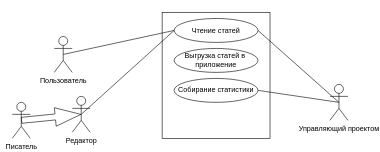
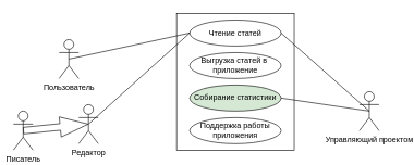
- <mxCell id="8" value="Собирание статистики" style="ellipse;whiteSpace=wrap;html=1;" parent="1" vertex="1"><mxGeometry x="290" y="130" width="140" height="40" as="geometry" /></mxCell>
+ <mxCell id="8" value="Собирание статистики" style="ellipse;whiteSpace=wrap;html=1;fillColor=#d5e8d4;" parent="1" vertex="1"><mxGeometry x="290" y="130" width="140" height="40" as="geometry" /></mxCell>
+ <mxCell id="9" value="Поддержка работы приложения" style="ellipse;whiteSpace=wrap;html=1;" parent="1" vertex="1"><mxGeometry x="290" y="180" width="140" height="40" as="geometry" /></mxCell>
